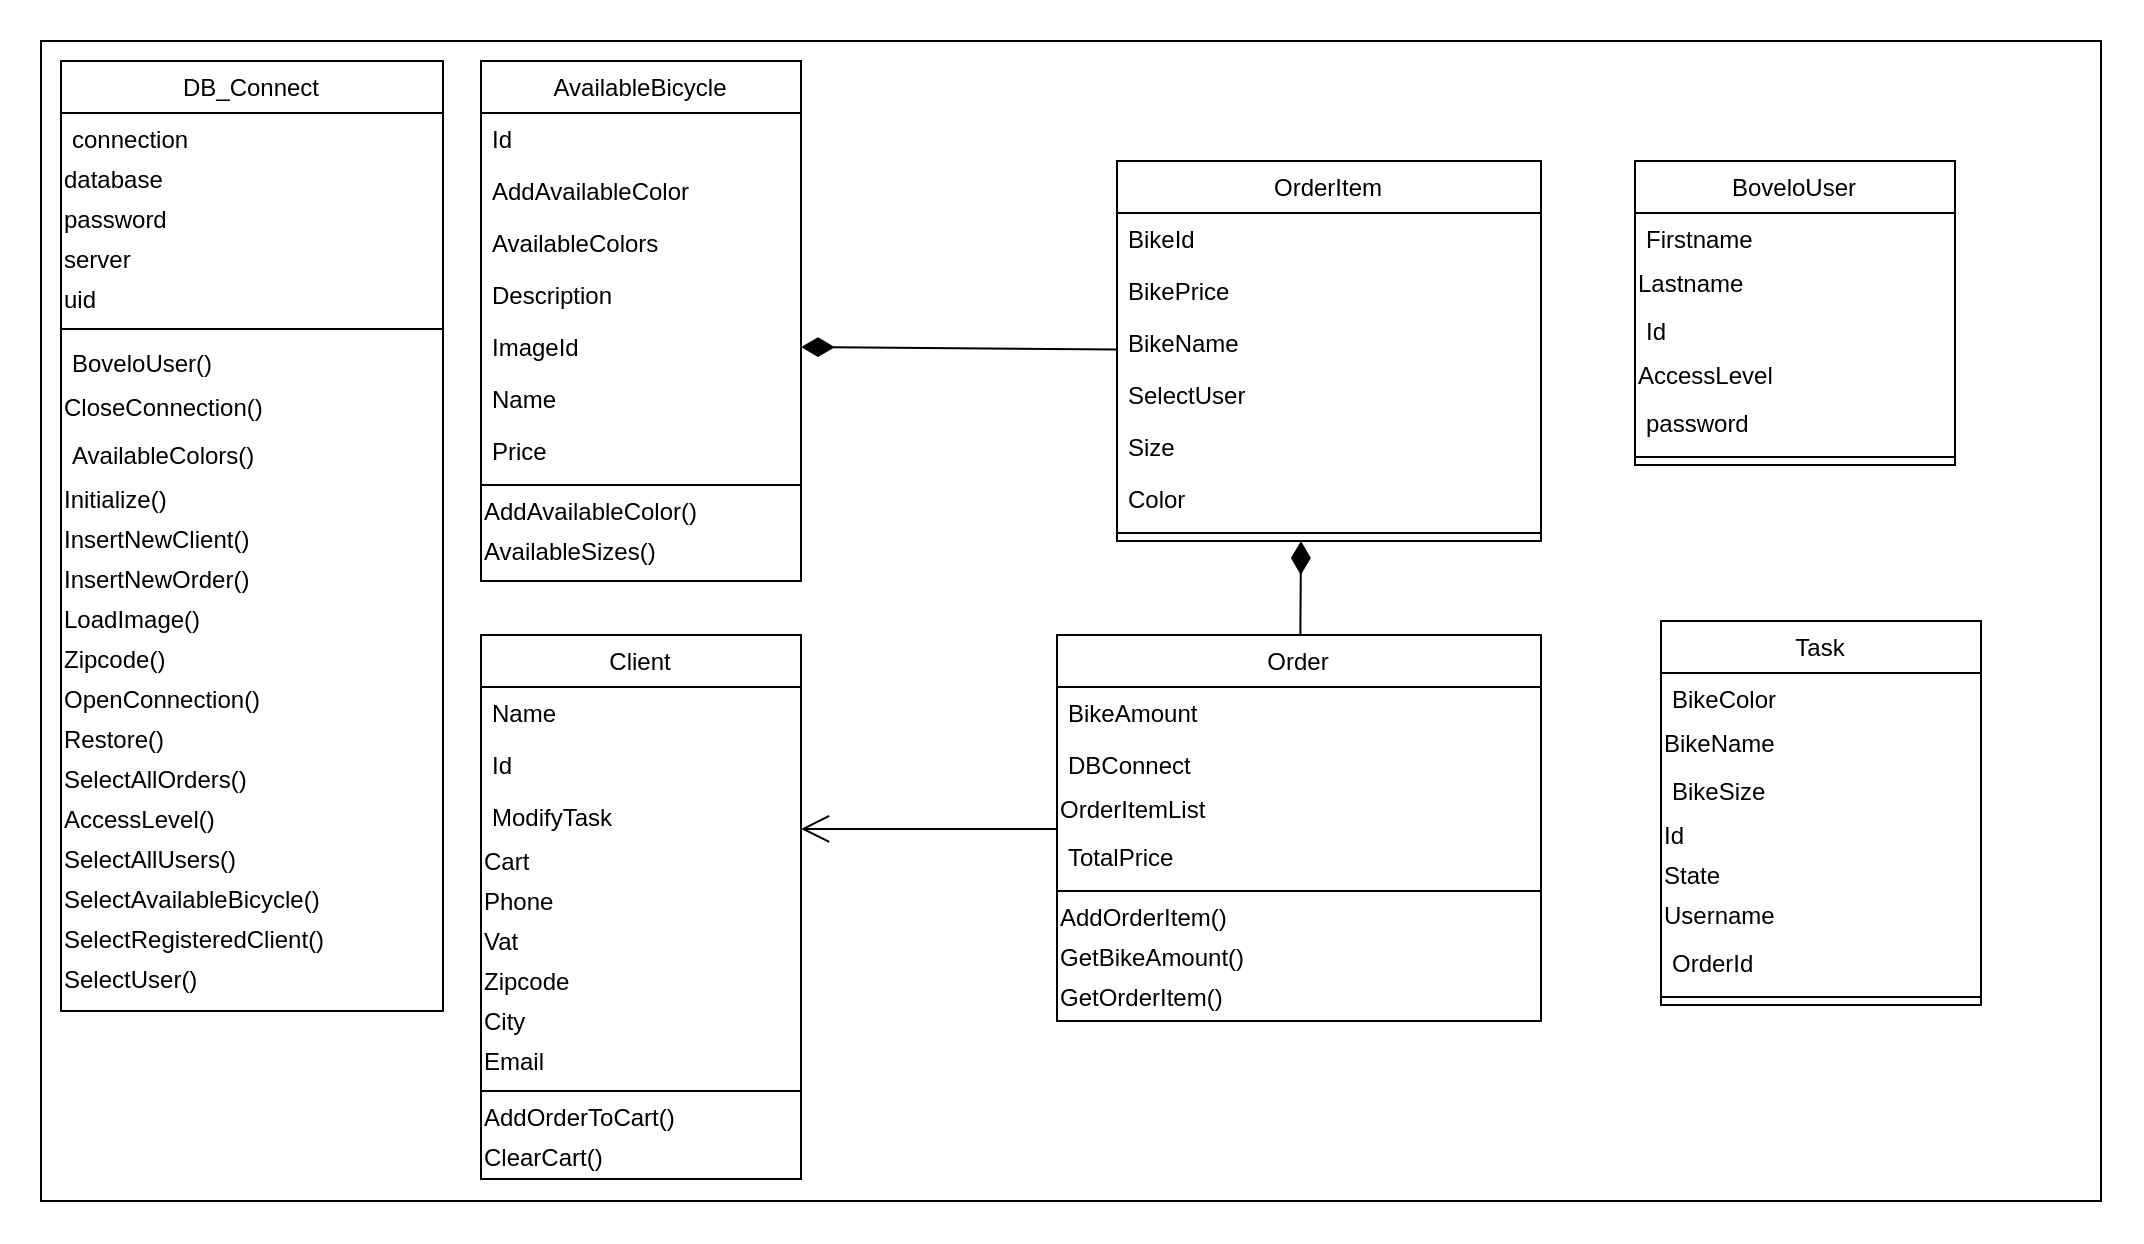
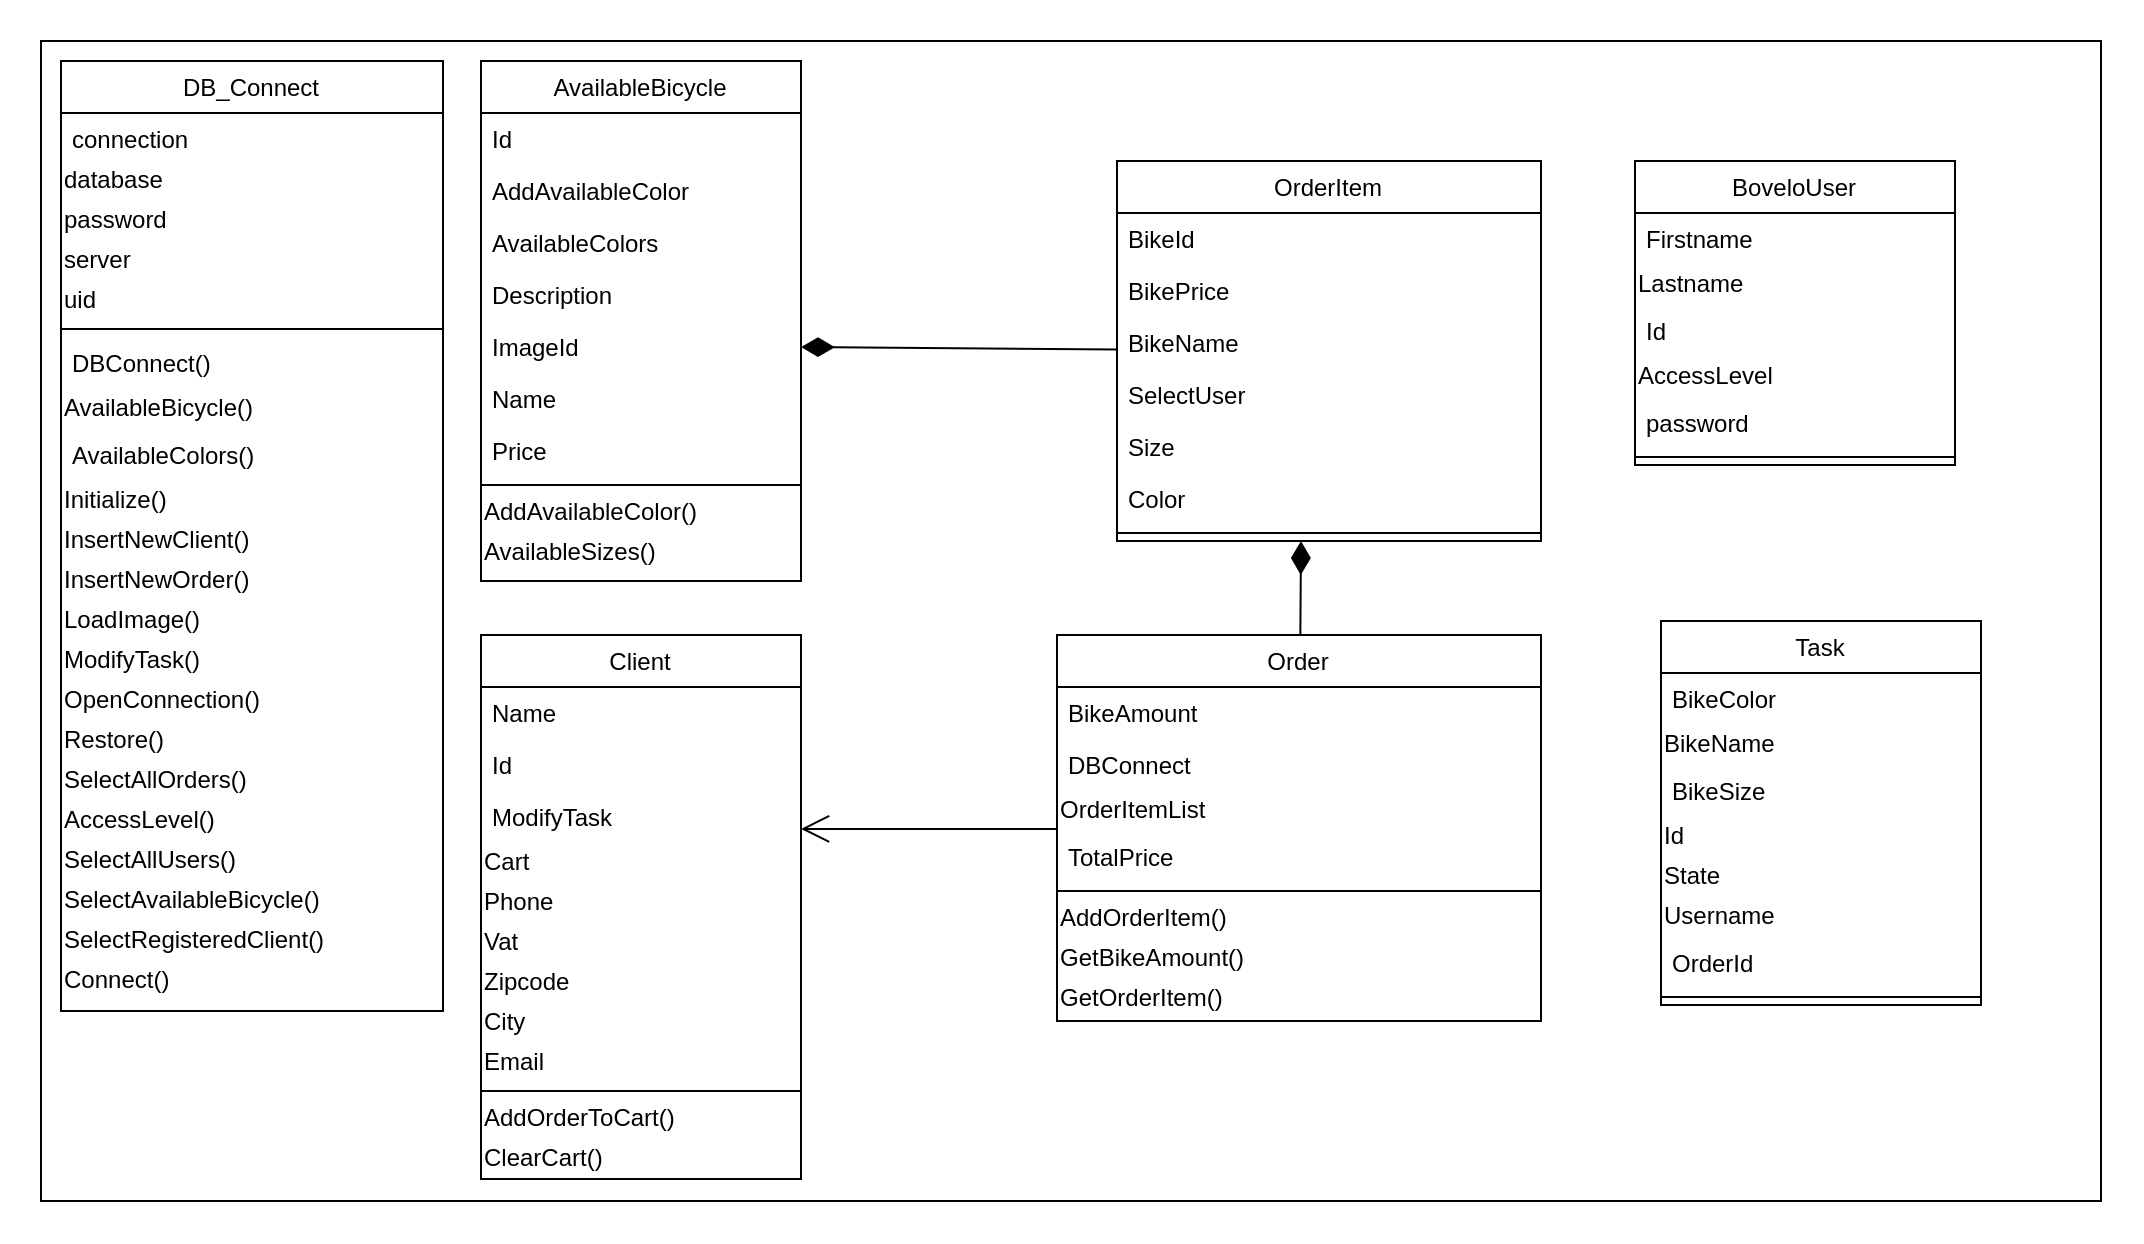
- <mxCell id="59" value="BoveloUser()" style="text;align=left;verticalAlign=top;spacingLeft=4;spacingRight=4;overflow=hidden;rotatable=0;points=[[0,0.5],[1,0.5]];portConstraint=eastwest;" parent="52" vertex="1"><mxGeometry y="138" width="191" height="26" as="geometry" /></mxCell>
+ <mxCell id="59" value="DBConnect()" style="text;align=left;verticalAlign=top;spacingLeft=4;spacingRight=4;overflow=hidden;rotatable=0;points=[[0,0.5],[1,0.5]];portConstraint=eastwest;" parent="52" vertex="1"><mxGeometry y="138" width="191" height="26" as="geometry" /></mxCell>
- <mxCell id="60" value="CloseConnection()" style="text;html=1;align=left;verticalAlign=middle;resizable=0;points=[];autosize=1;" parent="52" vertex="1"><mxGeometry y="164" width="191" height="20" as="geometry" /></mxCell>
+ <mxCell id="60" value="AvailableBicycle()" style="text;html=1;align=left;verticalAlign=middle;resizable=0;points=[];autosize=1;" parent="52" vertex="1"><mxGeometry y="164" width="191" height="20" as="geometry" /></mxCell>
- <mxCell id="66" value="Zipcode()" style="text;html=1;strokeColor=none;fillColor=none;align=left;verticalAlign=middle;whiteSpace=wrap;rounded=0;" parent="52" vertex="1"><mxGeometry y="290" width="191" height="20" as="geometry" /></mxCell>
+ <mxCell id="66" value="ModifyTask()" style="text;html=1;strokeColor=none;fillColor=none;align=left;verticalAlign=middle;whiteSpace=wrap;rounded=0;" parent="52" vertex="1"><mxGeometry y="290" width="191" height="20" as="geometry" /></mxCell>
- <mxCell id="74" value="SelectUser()" style="text;html=1;strokeColor=none;fillColor=none;align=left;verticalAlign=middle;whiteSpace=wrap;rounded=0;" parent="52" vertex="1"><mxGeometry y="450" width="191" height="20" as="geometry" /></mxCell>
+ <mxCell id="74" value="Connect()" style="text;html=1;strokeColor=none;fillColor=none;align=left;verticalAlign=middle;whiteSpace=wrap;rounded=0;" parent="52" vertex="1"><mxGeometry y="450" width="191" height="20" as="geometry" /></mxCell>
